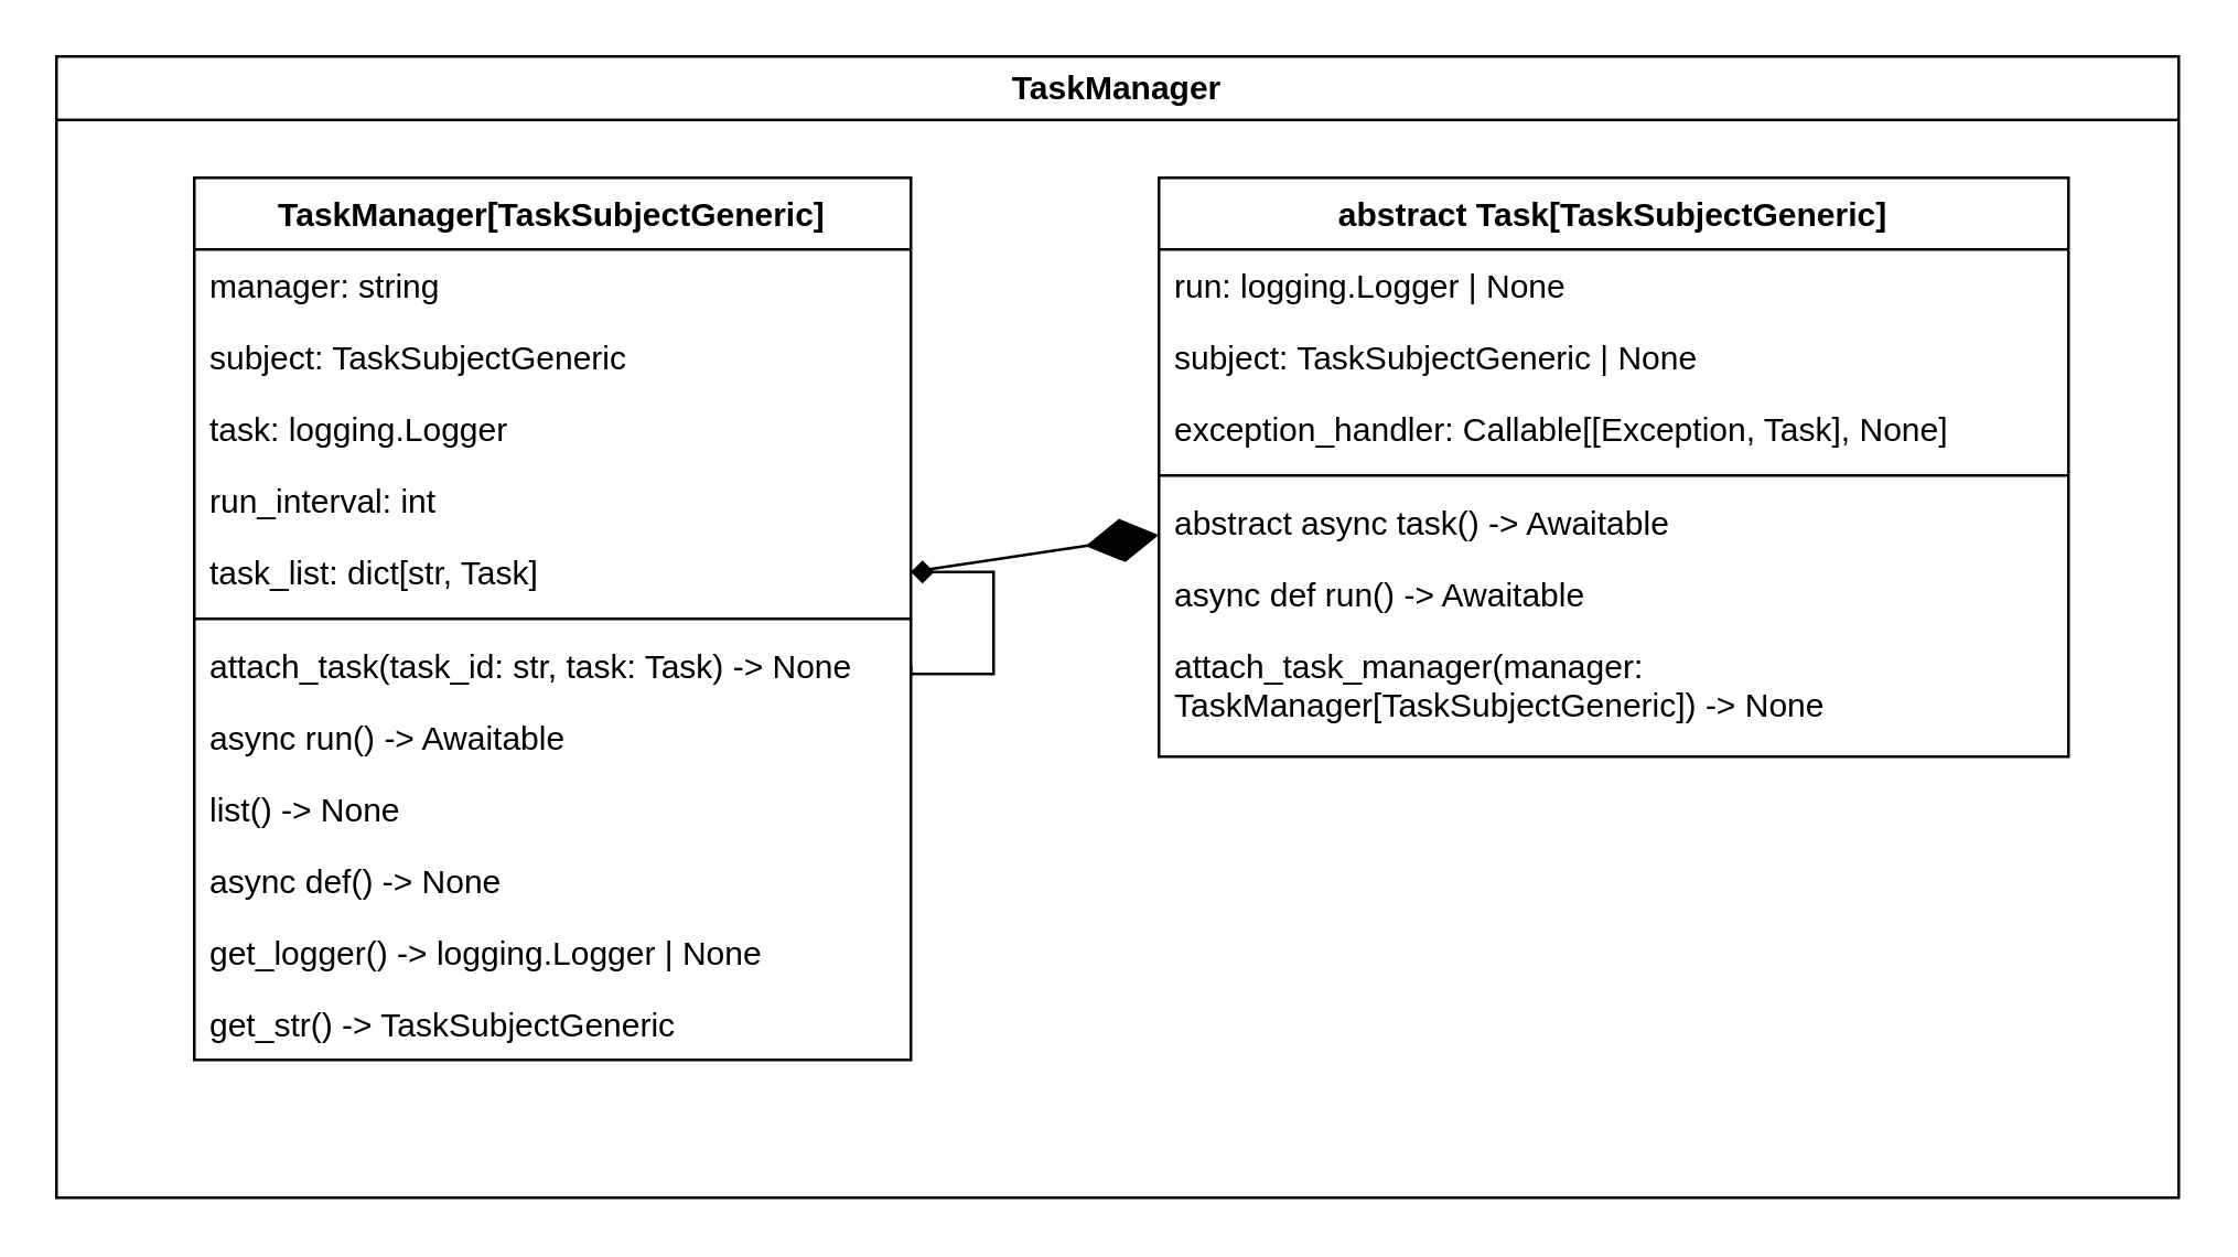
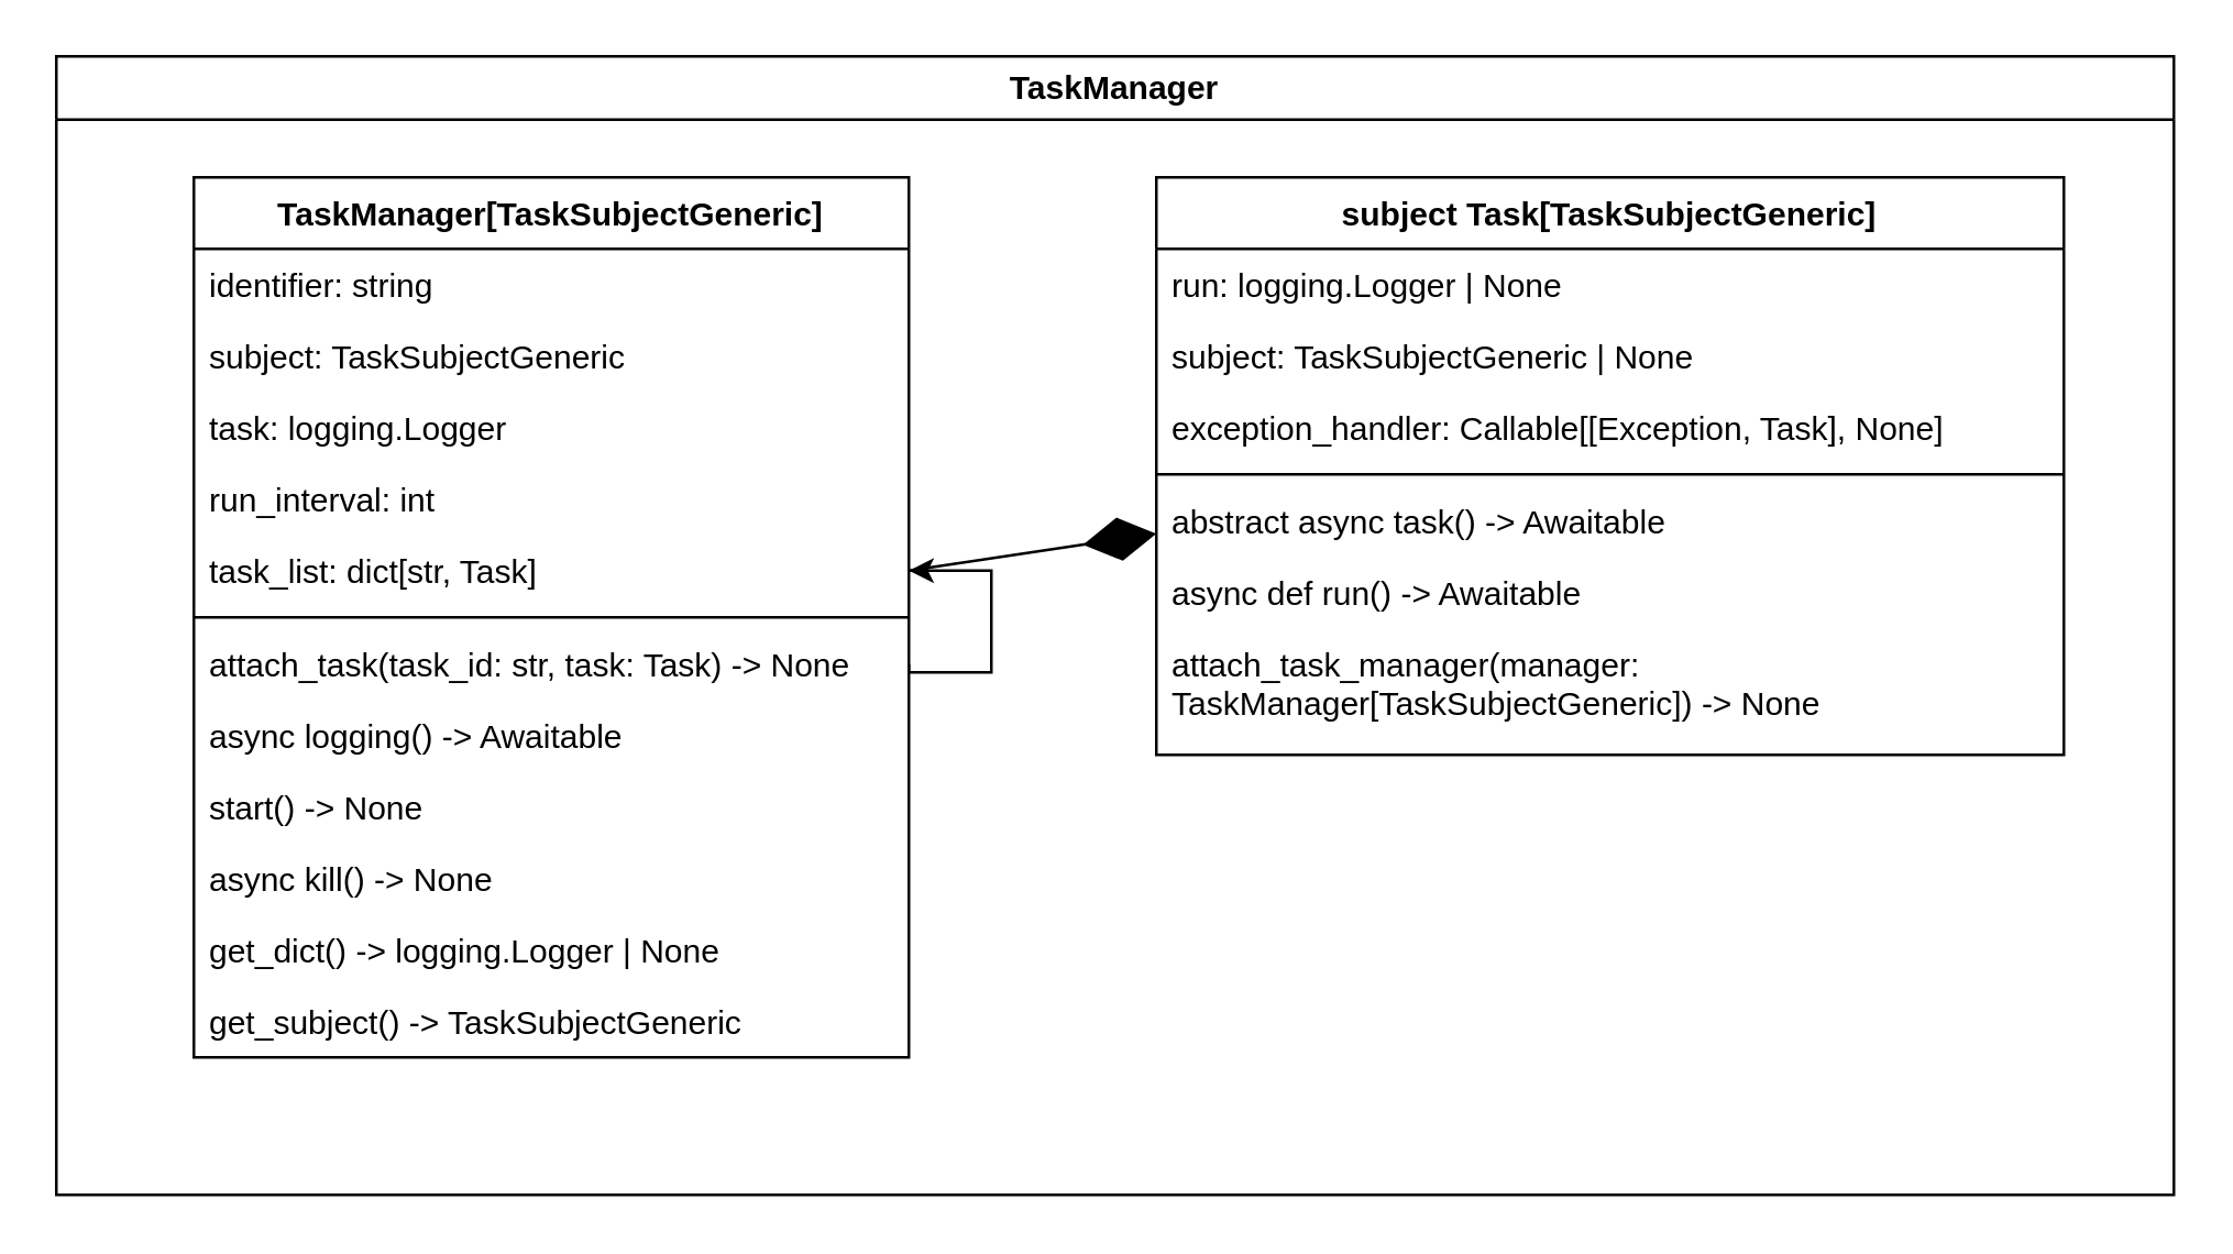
- <mxCell id="3" value="abstract Task[TaskSubjectGeneric]" style="swimlane;fontStyle=1;align=center;verticalAlign=top;childLayout=stackLayout;horizontal=1;startSize=26;horizontalStack=0;resizeParent=1;resizeParentMax=0;resizeLast=0;collapsible=1;marginBottom=0;whiteSpace=wrap;html=1;" vertex="1" parent="2"><mxGeometry x="400" y="44" width="330" height="210" as="geometry" /></mxCell>
+ <mxCell id="3" value="subject Task[TaskSubjectGeneric]" style="swimlane;fontStyle=1;align=center;verticalAlign=top;childLayout=stackLayout;horizontal=1;startSize=26;horizontalStack=0;resizeParent=1;resizeParentMax=0;resizeLast=0;collapsible=1;marginBottom=0;whiteSpace=wrap;html=1;" vertex="1" parent="2"><mxGeometry x="400" y="44" width="330" height="210" as="geometry" /></mxCell>
- <mxCell id="12" value="manager: string" style="text;strokeColor=none;fillColor=none;align=left;verticalAlign=top;spacingLeft=4;spacingRight=4;overflow=hidden;rotatable=0;points=[[0,0.5],[1,0.5]];portConstraint=eastwest;whiteSpace=wrap;html=1;" vertex="1" parent="11"><mxGeometry y="26" width="260" height="26" as="geometry" /></mxCell>
+ <mxCell id="12" value="identifier: string" style="text;strokeColor=none;fillColor=none;align=left;verticalAlign=top;spacingLeft=4;spacingRight=4;overflow=hidden;rotatable=0;points=[[0,0.5],[1,0.5]];portConstraint=eastwest;whiteSpace=wrap;html=1;" vertex="1" parent="11"><mxGeometry y="26" width="260" height="26" as="geometry" /></mxCell>
- <mxCell id="18" style="edgeStyle=orthogonalEdgeStyle;rounded=0;orthogonalLoop=1;jettySize=auto;html=1;exitX=1;exitY=0.5;exitDx=0;exitDy=0;entryX=1;entryY=0.5;entryDx=0;entryDy=0;endArrow=diamond;" edge="1" parent="11" source="19" target="16"><mxGeometry relative="1" as="geometry"><mxPoint x="290" y="150" as="targetPoint" /><Array as="points"><mxPoint x="260" y="180" /><mxPoint x="290" y="180" /><mxPoint x="290" y="143" /></Array></mxGeometry></mxCell>
+ <mxCell id="18" style="edgeStyle=orthogonalEdgeStyle;rounded=0;orthogonalLoop=1;jettySize=auto;html=1;exitX=1;exitY=0.5;exitDx=0;exitDy=0;entryX=1;entryY=0.5;entryDx=0;entryDy=0;" edge="1" parent="11" source="19" target="16"><mxGeometry relative="1" as="geometry"><mxPoint x="290" y="150" as="targetPoint" /><Array as="points"><mxPoint x="260" y="180" /><mxPoint x="290" y="180" /><mxPoint x="290" y="143" /></Array></mxGeometry></mxCell>
- <mxCell id="20" value="async run() -&amp;gt; Awaitable" style="text;strokeColor=none;fillColor=none;align=left;verticalAlign=top;spacingLeft=4;spacingRight=4;overflow=hidden;rotatable=0;points=[[0,0.5],[1,0.5]];portConstraint=eastwest;whiteSpace=wrap;html=1;" vertex="1" parent="11"><mxGeometry y="190" width="260" height="26" as="geometry" /></mxCell>
+ <mxCell id="20" value="async logging() -&amp;gt; Awaitable" style="text;strokeColor=none;fillColor=none;align=left;verticalAlign=top;spacingLeft=4;spacingRight=4;overflow=hidden;rotatable=0;points=[[0,0.5],[1,0.5]];portConstraint=eastwest;whiteSpace=wrap;html=1;" vertex="1" parent="11"><mxGeometry y="190" width="260" height="26" as="geometry" /></mxCell>
- <mxCell id="21" value="list() -&amp;gt; None" style="text;strokeColor=none;fillColor=none;align=left;verticalAlign=top;spacingLeft=4;spacingRight=4;overflow=hidden;rotatable=0;points=[[0,0.5],[1,0.5]];portConstraint=eastwest;whiteSpace=wrap;html=1;" vertex="1" parent="11"><mxGeometry y="216" width="260" height="26" as="geometry" /></mxCell>
+ <mxCell id="21" value="start() -&amp;gt; None" style="text;strokeColor=none;fillColor=none;align=left;verticalAlign=top;spacingLeft=4;spacingRight=4;overflow=hidden;rotatable=0;points=[[0,0.5],[1,0.5]];portConstraint=eastwest;whiteSpace=wrap;html=1;" vertex="1" parent="11"><mxGeometry y="216" width="260" height="26" as="geometry" /></mxCell>
- <mxCell id="22" value="async def() -&amp;gt; None" style="text;strokeColor=none;fillColor=none;align=left;verticalAlign=top;spacingLeft=4;spacingRight=4;overflow=hidden;rotatable=0;points=[[0,0.5],[1,0.5]];portConstraint=eastwest;whiteSpace=wrap;html=1;" vertex="1" parent="11"><mxGeometry y="242" width="260" height="26" as="geometry" /></mxCell>
+ <mxCell id="22" value="async kill() -&amp;gt; None" style="text;strokeColor=none;fillColor=none;align=left;verticalAlign=top;spacingLeft=4;spacingRight=4;overflow=hidden;rotatable=0;points=[[0,0.5],[1,0.5]];portConstraint=eastwest;whiteSpace=wrap;html=1;" vertex="1" parent="11"><mxGeometry y="242" width="260" height="26" as="geometry" /></mxCell>
- <mxCell id="23" value="get_logger() -&amp;gt; logging.Logger | None" style="text;strokeColor=none;fillColor=none;align=left;verticalAlign=top;spacingLeft=4;spacingRight=4;overflow=hidden;rotatable=0;points=[[0,0.5],[1,0.5]];portConstraint=eastwest;whiteSpace=wrap;html=1;" vertex="1" parent="11"><mxGeometry y="268" width="260" height="26" as="geometry" /></mxCell>
+ <mxCell id="23" value="get_dict() -&amp;gt; logging.Logger | None" style="text;strokeColor=none;fillColor=none;align=left;verticalAlign=top;spacingLeft=4;spacingRight=4;overflow=hidden;rotatable=0;points=[[0,0.5],[1,0.5]];portConstraint=eastwest;whiteSpace=wrap;html=1;" vertex="1" parent="11"><mxGeometry y="268" width="260" height="26" as="geometry" /></mxCell>
- <mxCell id="24" value="get_str() -&amp;gt; TaskSubjectGeneric" style="text;strokeColor=none;fillColor=none;align=left;verticalAlign=top;spacingLeft=4;spacingRight=4;overflow=hidden;rotatable=0;points=[[0,0.5],[1,0.5]];portConstraint=eastwest;whiteSpace=wrap;html=1;" vertex="1" parent="11"><mxGeometry y="294" width="260" height="26" as="geometry" /></mxCell>
+ <mxCell id="24" value="get_subject() -&amp;gt; TaskSubjectGeneric" style="text;strokeColor=none;fillColor=none;align=left;verticalAlign=top;spacingLeft=4;spacingRight=4;overflow=hidden;rotatable=0;points=[[0,0.5],[1,0.5]];portConstraint=eastwest;whiteSpace=wrap;html=1;" vertex="1" parent="11"><mxGeometry y="294" width="260" height="26" as="geometry" /></mxCell>
